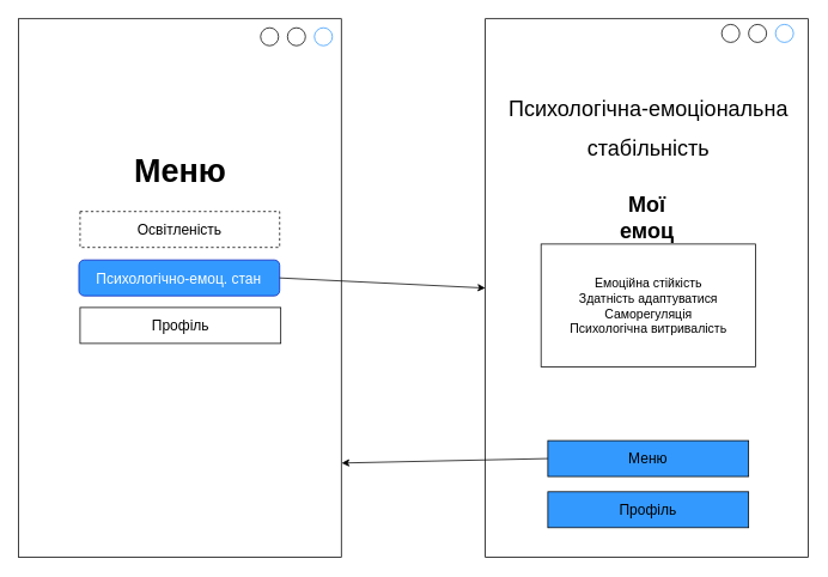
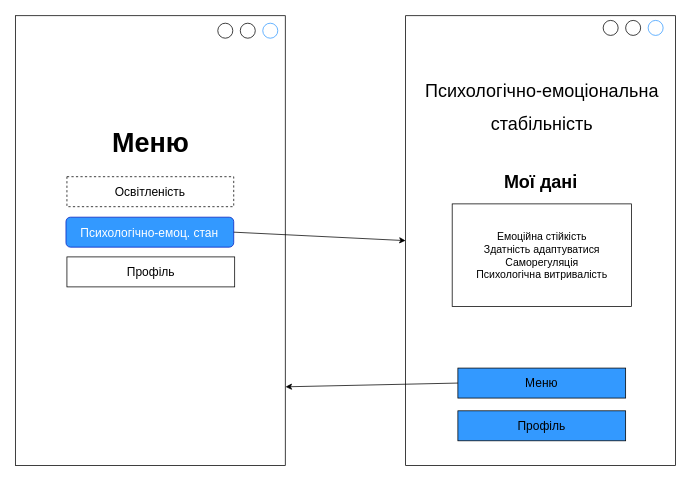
- <mxCell id="6" value="&lt;font style=&quot;font-size: 24px;&quot;&gt;Психологічна-емоціональна стабільність&lt;/font&gt;" style="text;html=1;strokeColor=none;fillColor=none;align=center;verticalAlign=middle;whiteSpace=wrap;rounded=0;fontSize=36;" vertex="1" parent="1"><mxGeometry x="554.644" y="58.004" width="334.97" height="160" as="geometry" /></mxCell>
+ <mxCell id="6" value="&lt;font style=&quot;font-size: 24px;&quot;&gt;Психологічно-емоціональна стабільність&lt;/font&gt;" style="text;html=1;strokeColor=none;fillColor=none;align=center;verticalAlign=middle;whiteSpace=wrap;rounded=0;fontSize=36;" vertex="1" parent="1"><mxGeometry x="554.644" y="58.004" width="334.97" height="160" as="geometry" /></mxCell>
- <mxCell id="17" value="&lt;font style=&quot;font-size: 24px;&quot;&gt;&lt;b&gt;Мої емоц&lt;/b&gt;&lt;/font&gt;" style="text;html=1;strokeColor=none;fillColor=none;align=center;verticalAlign=middle;whiteSpace=wrap;rounded=0;" vertex="1" parent="1"><mxGeometry x="666.534" y="227.004" width="108" height="30" as="geometry" /></mxCell>
+ <mxCell id="17" value="&lt;font style=&quot;font-size: 24px;&quot;&gt;&lt;b&gt;Мої дані&lt;/b&gt;&lt;/font&gt;" style="text;html=1;strokeColor=none;fillColor=none;align=center;verticalAlign=middle;whiteSpace=wrap;rounded=0;" vertex="1" parent="1"><mxGeometry x="666.534" y="227.004" width="108" height="30" as="geometry" /></mxCell>
